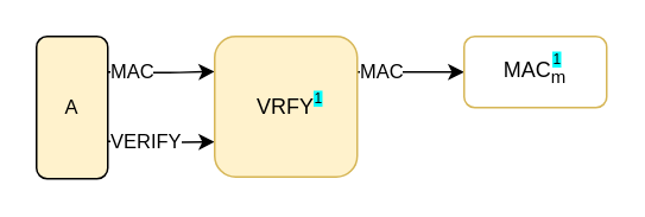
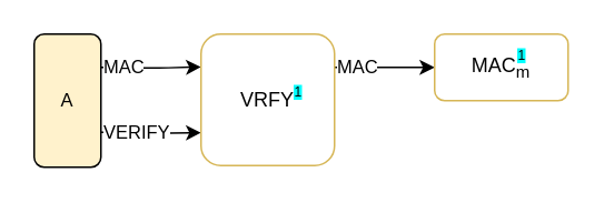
- <mxCell id="8" value="VRFY" style="rounded=1;whiteSpace=wrap;html=1;fillColor=#fff2cc;strokeColor=#d6b656;" vertex="1" parent="1"><mxGeometry x="120" y="20" width="80" height="79" as="geometry" /></mxCell>
+ <mxCell id="8" value="VRFY" style="rounded=1;whiteSpace=wrap;html=1;fillColor=#ffffff;strokeColor=#d6b656;" vertex="1" parent="1"><mxGeometry x="120" y="20" width="80" height="79" as="geometry" /></mxCell>
